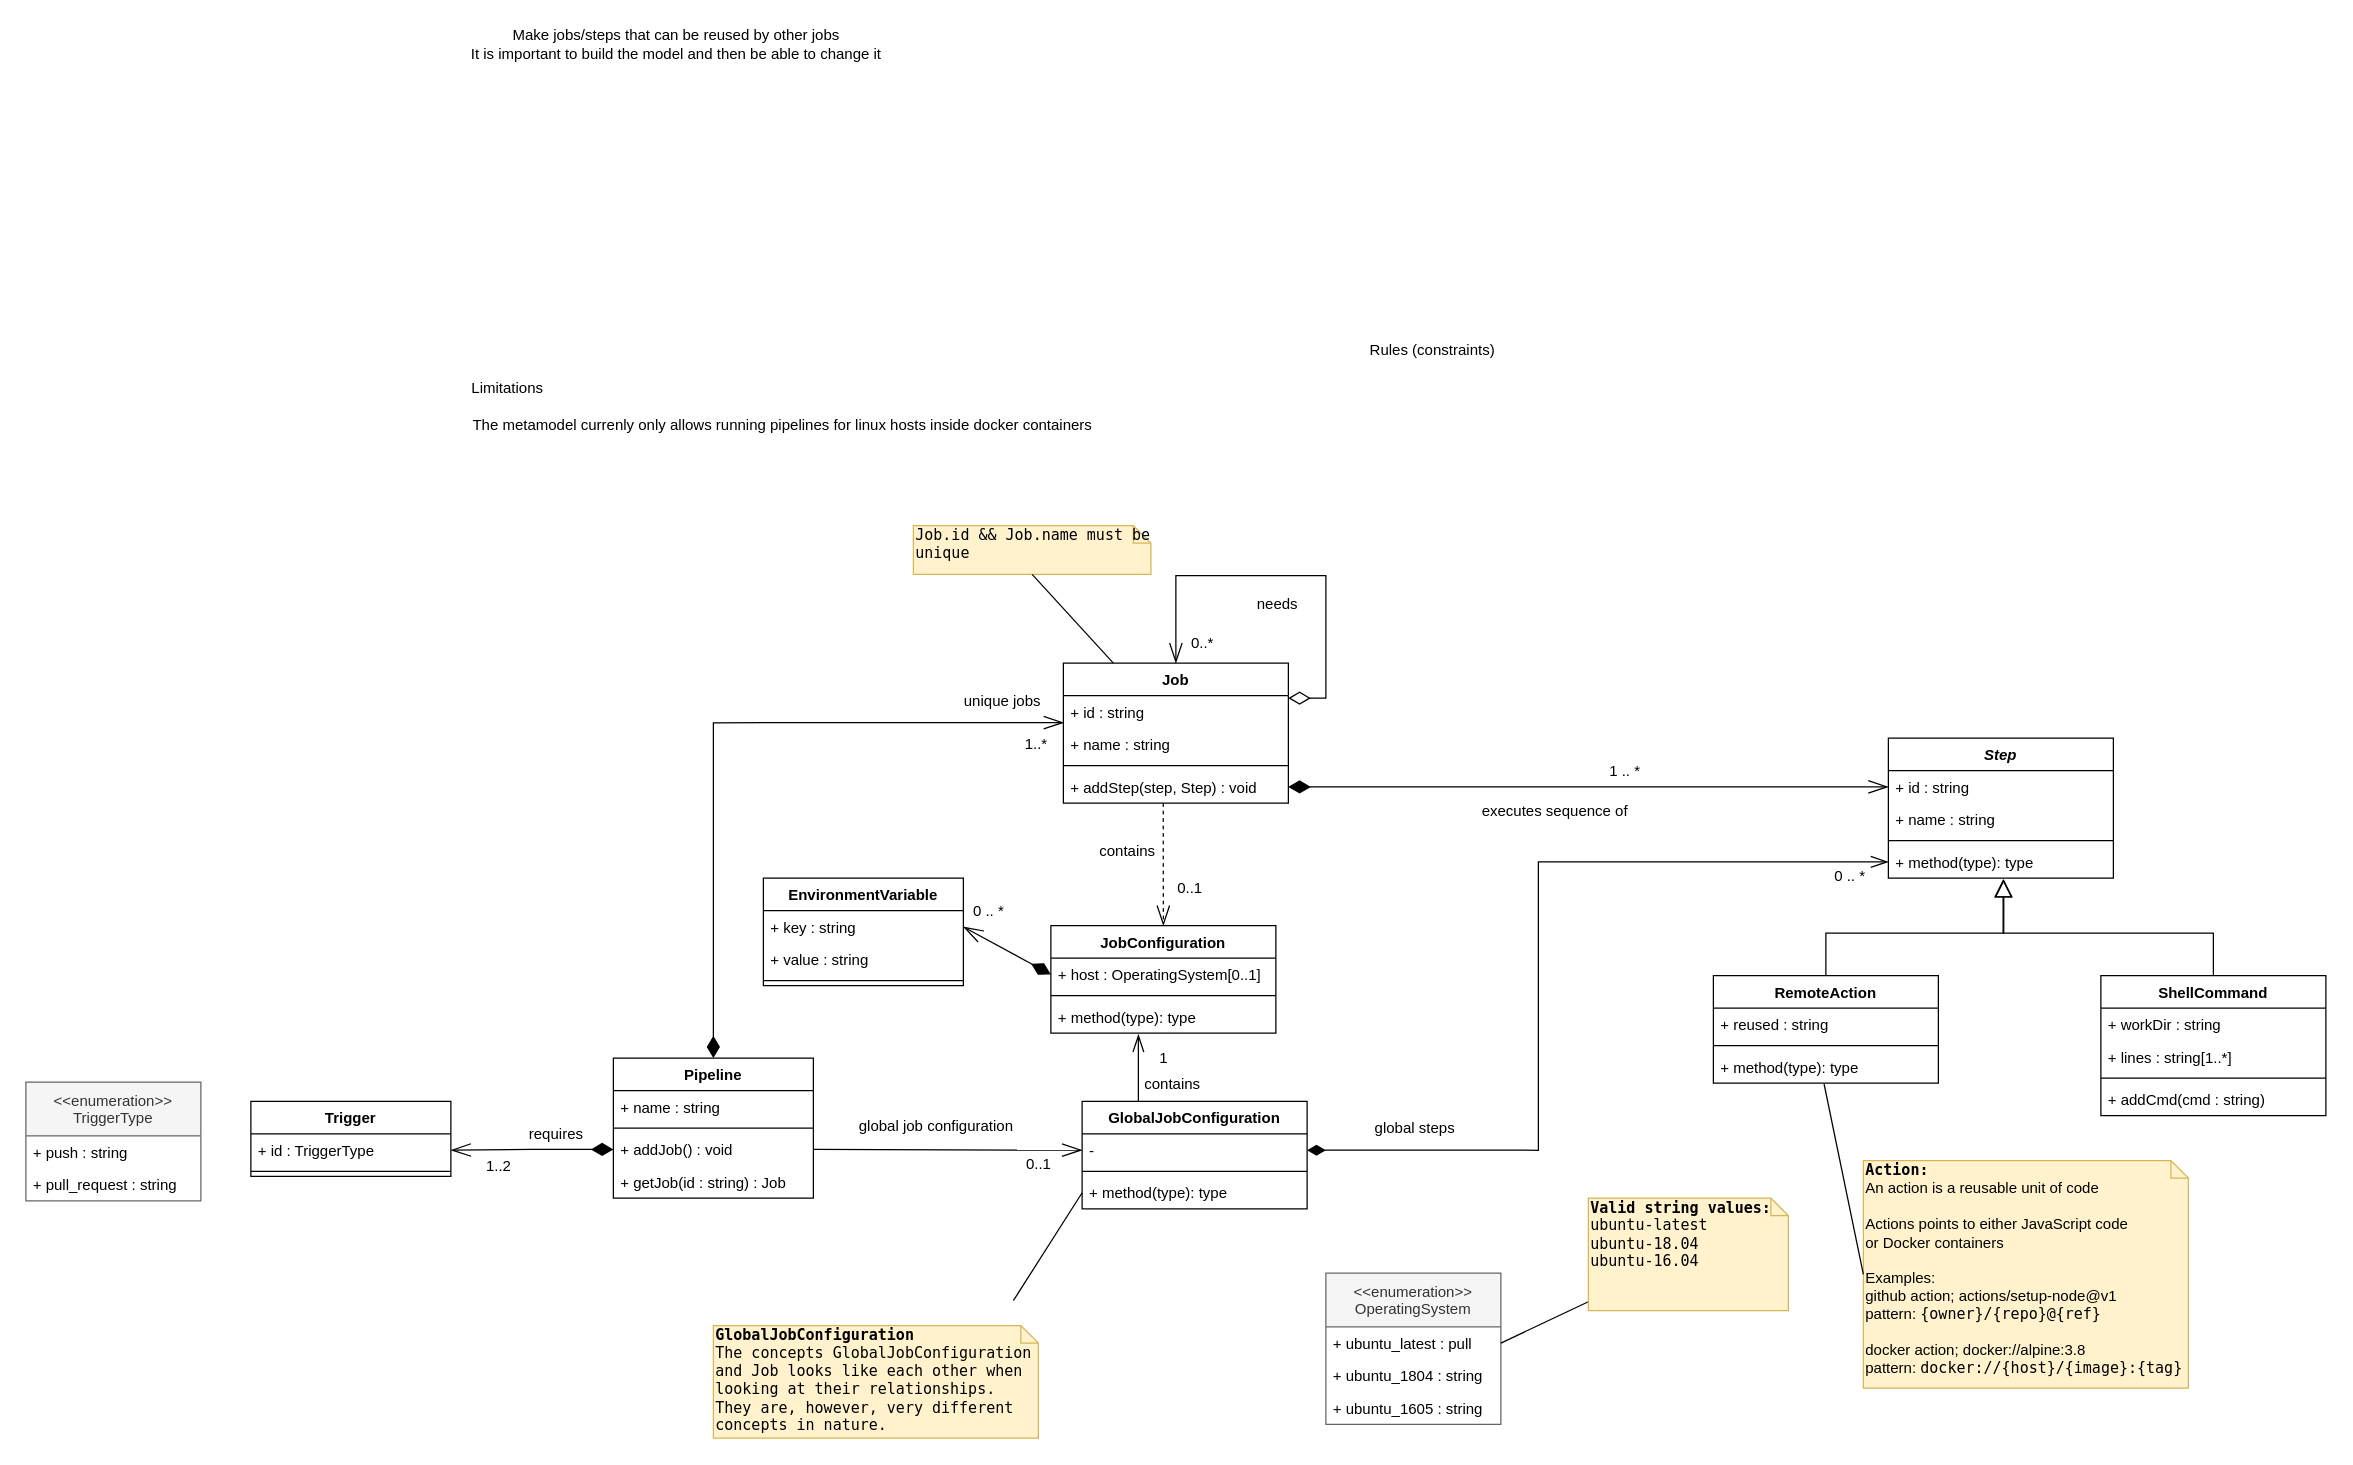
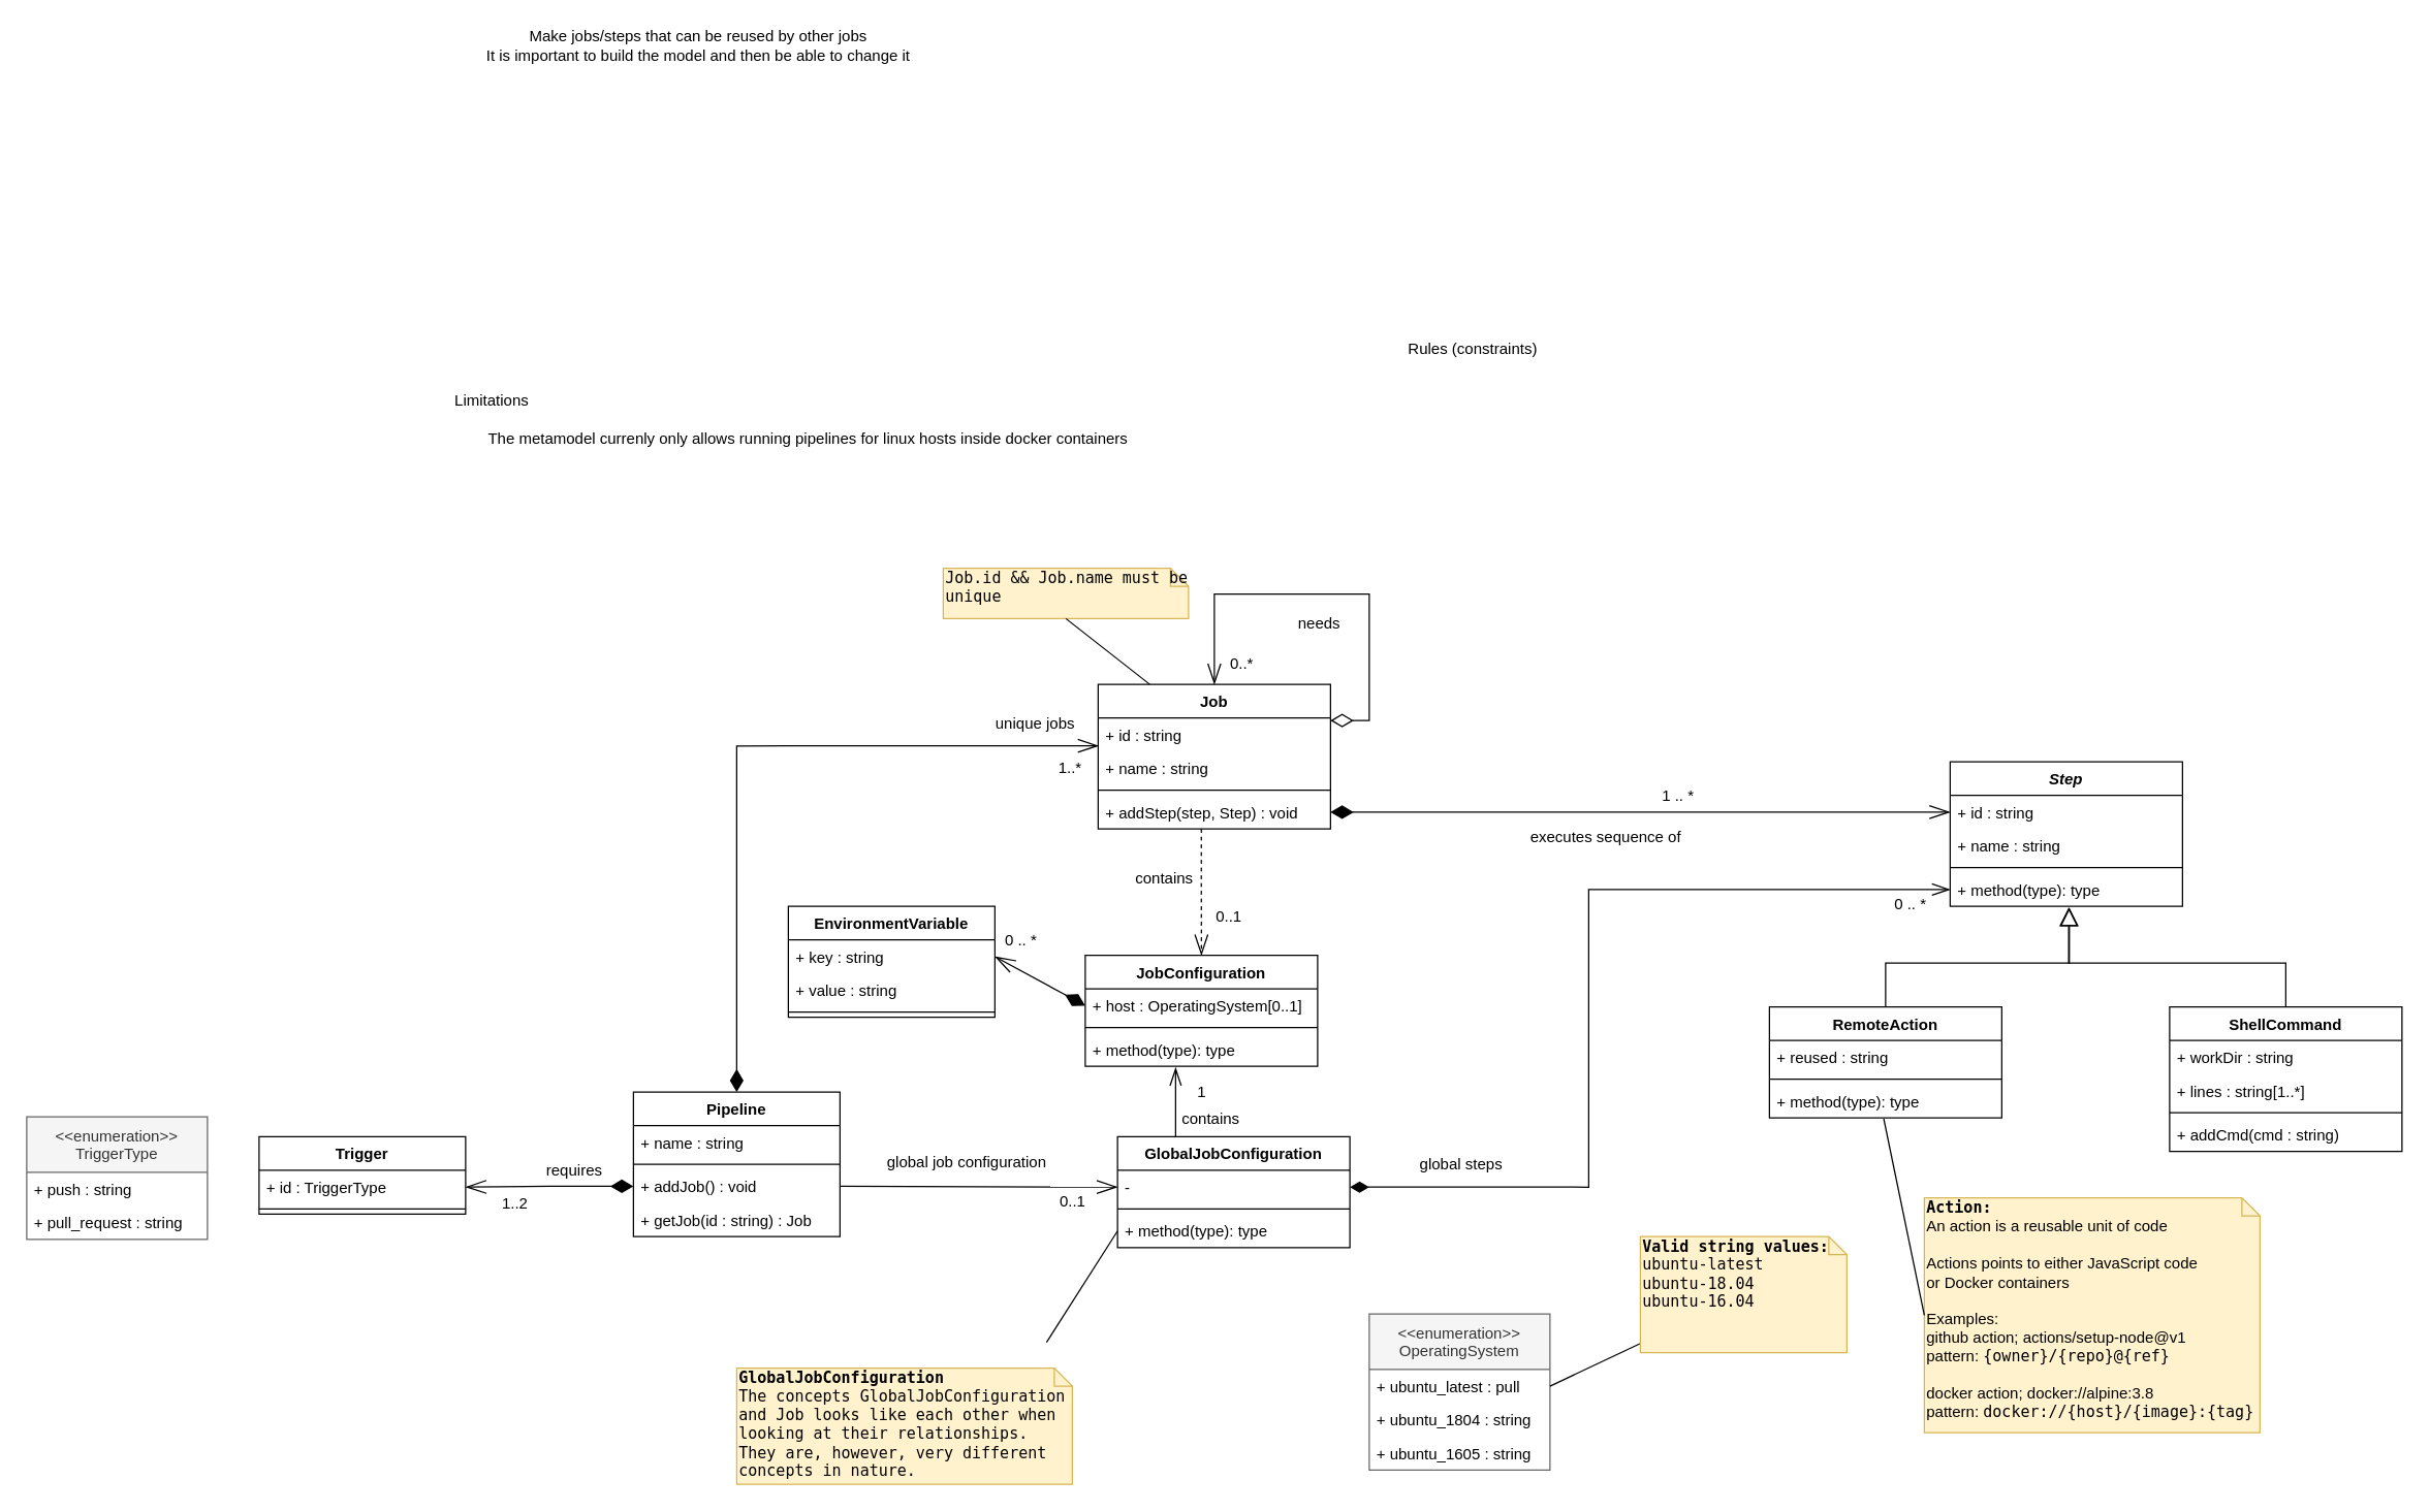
- <mxCell id="22" value="Rules (constraints)" style="text;html=1;align=center;verticalAlign=middle;resizable=0;points=[];autosize=1;" parent="1" vertex="1"><mxGeometry x="1085" y="270" width="120" height="20" as="geometry" /></mxCell>
+ <mxCell id="22" value="Rules (constraints)" style="text;html=1;align=center;verticalAlign=middle;resizable=0;points=[];autosize=1;" parent="1" vertex="1"><mxGeometry x="1080" y="260" width="120" height="20" as="geometry" /></mxCell>
- <mxCell id="23" value="Limitations" style="text;html=1;align=center;verticalAlign=middle;resizable=0;points=[];autosize=1;" parent="1" vertex="1"><mxGeometry x="370" y="300" width="70" height="20" as="geometry" /></mxCell>
+ <mxCell id="23" value="Limitations" style="text;html=1;align=center;verticalAlign=middle;resizable=0;points=[];autosize=1;" parent="1" vertex="1"><mxGeometry x="345" y="300" width="70" height="20" as="geometry" /></mxCell>
- <mxCell id="60" value="&lt;code&gt;Job.id &amp;amp;&amp;amp; Job.name must be unique&lt;br&gt;&lt;/code&gt;" style="shape=note;whiteSpace=wrap;html=1;size=14;verticalAlign=top;align=left;spacingTop=-6;fillColor=#fff2cc;strokeColor=#d6b656;" parent="1" vertex="1"><mxGeometry x="730" y="420" width="190" height="39" as="geometry" /></mxCell>
+ <mxCell id="60" value="&lt;code&gt;Job.id &amp;amp;&amp;amp; Job.name must be unique&lt;br&gt;&lt;/code&gt;" style="shape=note;whiteSpace=wrap;html=1;size=14;verticalAlign=top;align=left;spacingTop=-6;fillColor=#fff2cc;strokeColor=#d6b656;" parent="1" vertex="1"><mxGeometry x="730" y="440" width="190" height="39" as="geometry" /></mxCell>
